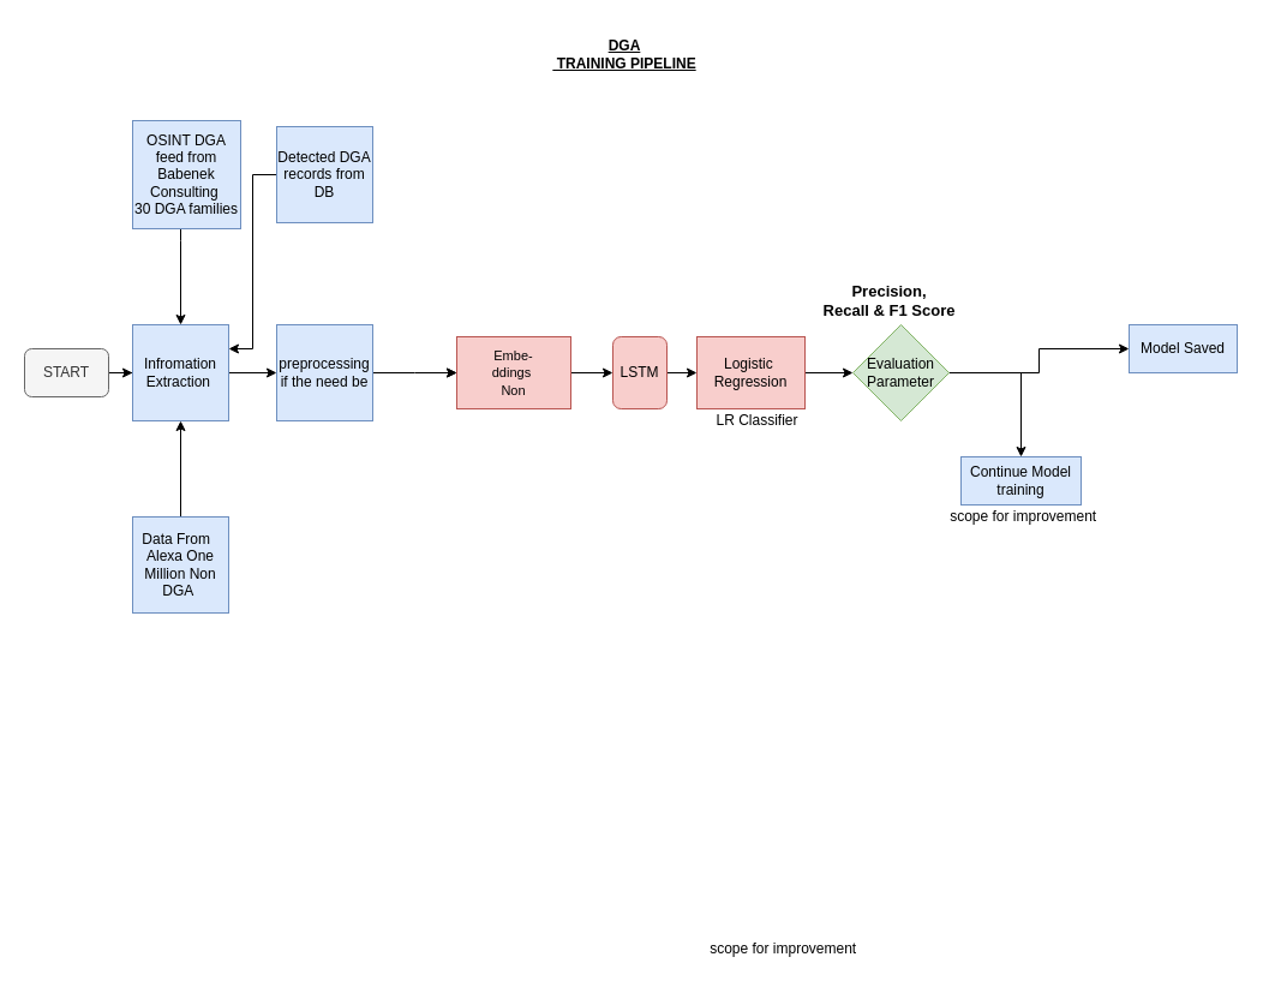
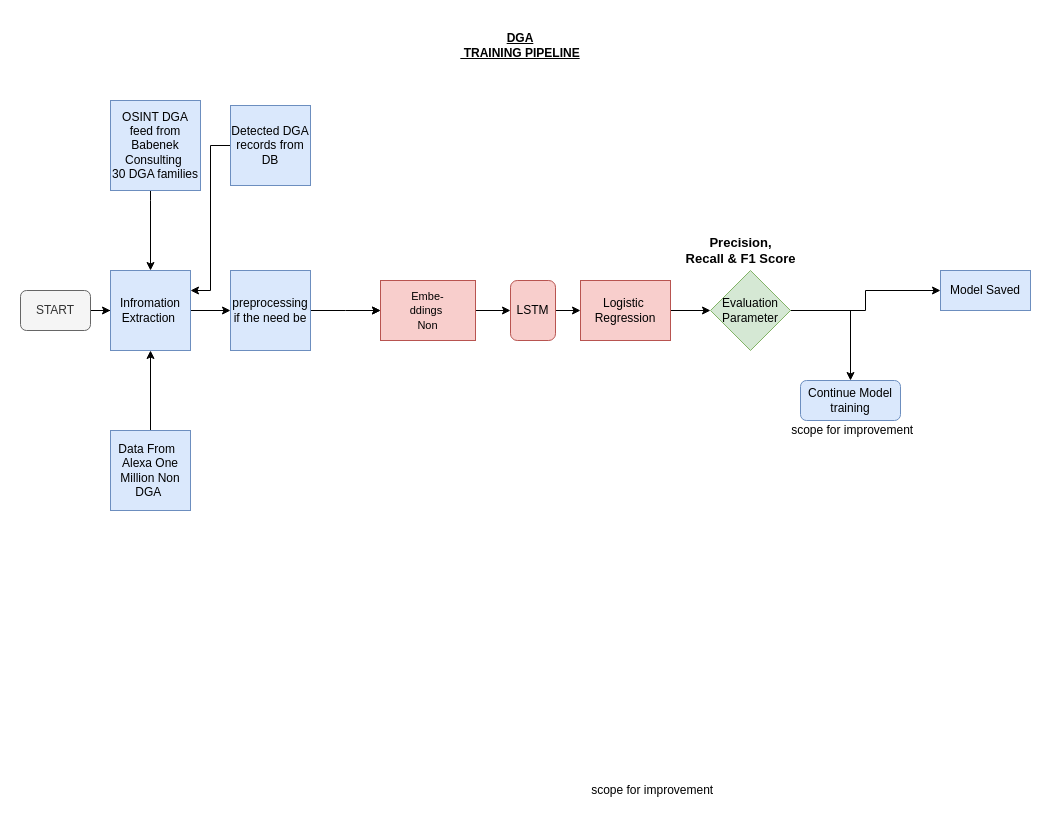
- <mxCell id="29" value="LR Classifier" style="text;html=1;align=center;verticalAlign=middle;resizable=0;points=[];autosize=1;strokeColor=none;" vertex="1" parent="1"><mxGeometry x="590" y="340" width="80" height="20" as="geometry" /></mxCell>
- <mxCell id="15" value="Continue Model training" style="whiteSpace=wrap;html=1;fillColor=#dae8fc;strokeColor=#6c8ebf;" parent="1" vertex="1"><mxGeometry x="800" y="380" width="100" height="40" as="geometry" /></mxCell>
+ <mxCell id="15" value="Continue Model training" style="whiteSpace=wrap;html=1;fillColor=#dae8fc;strokeColor=#6c8ebf;rounded=1;" parent="1" vertex="1"><mxGeometry x="800" y="380" width="100" height="40" as="geometry" /></mxCell>
